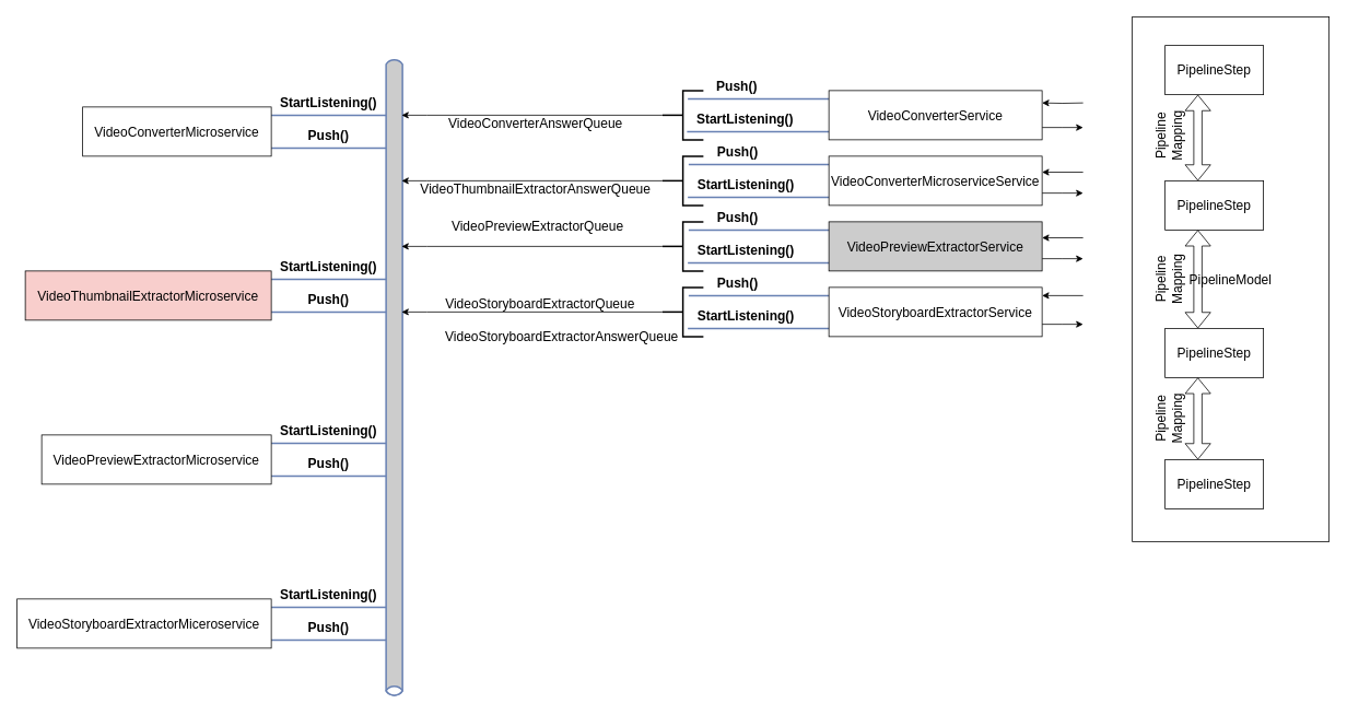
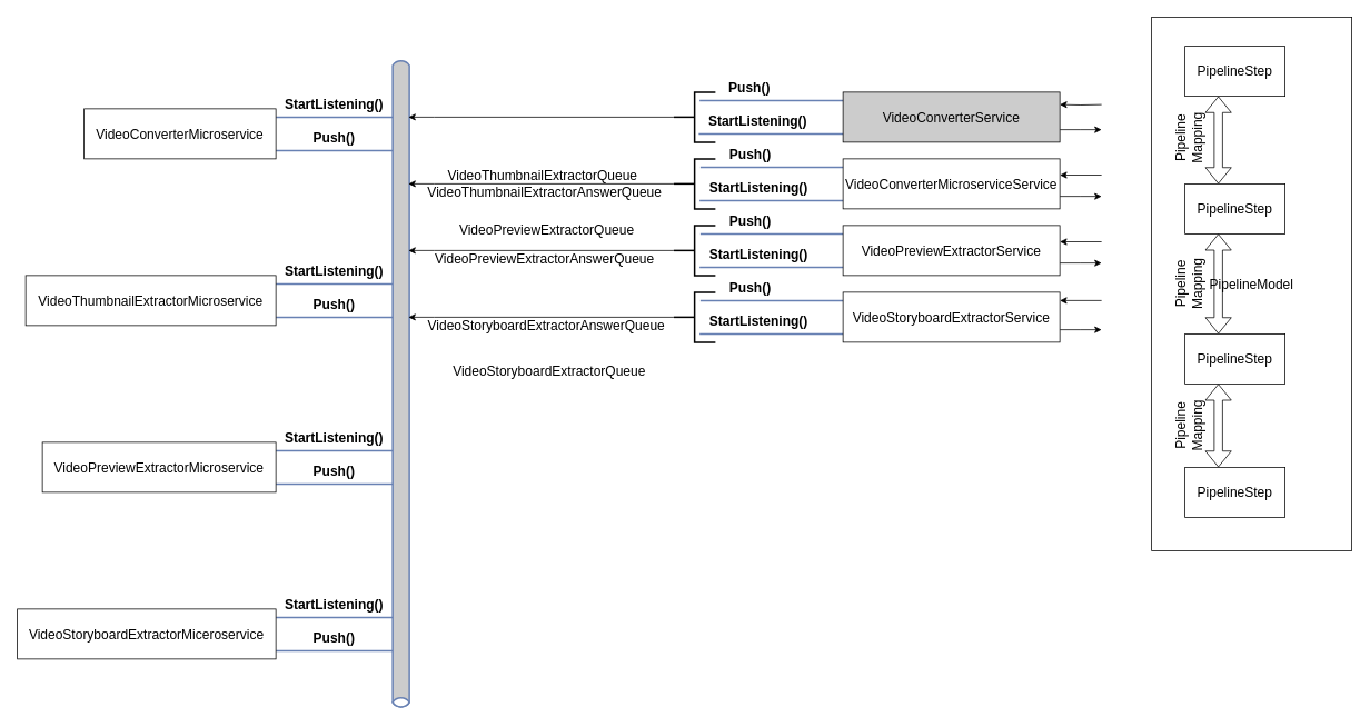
- <mxCell id="56" value="&lt;span&gt;VideoConverterService&lt;br&gt;&lt;/span&gt;" style="rounded=0;whiteSpace=wrap;html=1;fontSize=16;" vertex="1" parent="1"><mxGeometry x="1010" y="110" width="260" height="60" as="geometry" /></mxCell>
+ <mxCell id="56" value="&lt;span&gt;VideoConverterService&lt;br&gt;&lt;/span&gt;" style="rounded=0;whiteSpace=wrap;html=1;fontSize=16;fillColor=#cccccc;" vertex="1" parent="1"><mxGeometry x="1010" y="110" width="260" height="60" as="geometry" /></mxCell>
- <mxCell id="42" value="VideoConverterAnswerQueue" style="text;html=1;strokeColor=none;fillColor=none;align=center;verticalAlign=middle;whiteSpace=wrap;rounded=0;fontSize=16;" vertex="1" parent="1"><mxGeometry x="538" y="140" width="229" height="20" as="geometry" /></mxCell>
+ <mxCell id="49" value="VideoThumbnailExtractorQueue" style="text;html=1;strokeColor=none;fillColor=none;align=center;verticalAlign=middle;whiteSpace=wrap;rounded=0;fontSize=16;" vertex="1" parent="1"><mxGeometry x="519.5" y="200" width="260" height="20" as="geometry" /></mxCell>
- <mxCell id="60" value="VideoPreviewExtractor&lt;span&gt;Service&lt;br&gt;&lt;/span&gt;" style="rounded=0;whiteSpace=wrap;html=1;fontSize=16;fillColor=#cccccc;" vertex="1" parent="1"><mxGeometry x="1010" y="270" width="260" height="60" as="geometry" /></mxCell>
+ <mxCell id="60" value="VideoPreviewExtractor&lt;span&gt;Service&lt;br&gt;&lt;/span&gt;" style="rounded=0;whiteSpace=wrap;html=1;fontSize=16;" vertex="1" parent="1"><mxGeometry x="1010" y="270" width="260" height="60" as="geometry" /></mxCell>
+ <mxCell id="52" value="VideoPreviewExtractorAnswerQueue" style="text;html=1;strokeColor=none;fillColor=none;align=center;verticalAlign=middle;whiteSpace=wrap;rounded=0;fontSize=16;" vertex="1" parent="1"><mxGeometry x="505" y="300" width="295" height="20" as="geometry" /></mxCell>
- <mxCell id="17" value="VideoThumbnailExtractorMicroservice" style="rounded=0;whiteSpace=wrap;html=1;fontSize=16;fillColor=#f8cecc;" vertex="1" parent="1"><mxGeometry x="30" y="330" width="300" height="60" as="geometry" /></mxCell>
+ <mxCell id="17" value="VideoThumbnailExtractorMicroservice" style="rounded=0;whiteSpace=wrap;html=1;fontSize=16;" vertex="1" parent="1"><mxGeometry x="30" y="330" width="300" height="60" as="geometry" /></mxCell>
- <mxCell id="53" value="VideoStoryboardExtractorQueue" style="text;html=1;strokeColor=none;fillColor=none;align=center;verticalAlign=middle;whiteSpace=wrap;rounded=0;fontSize=16;" vertex="1" parent="1"><mxGeometry x="530" y="360" width="255.5" height="20" as="geometry" /></mxCell>
+ <mxCell id="53" value="VideoStoryboardExtractorQueue" style="text;html=1;strokeColor=none;fillColor=none;align=center;verticalAlign=middle;whiteSpace=wrap;rounded=0;fontSize=16;" vertex="1" parent="1"><mxGeometry x="530" y="435" width="255.5" height="20" as="geometry" /></mxCell>
- <mxCell id="54" value="VideoStoryboardExtractorAnswerQueue" style="text;html=1;strokeColor=none;fillColor=none;align=center;verticalAlign=middle;whiteSpace=wrap;rounded=0;fontSize=16;" vertex="1" parent="1"><mxGeometry x="569.75" y="400" width="229" height="20" as="geometry" /></mxCell>
+ <mxCell id="54" value="VideoStoryboardExtractorAnswerQueue" style="text;html=1;strokeColor=none;fillColor=none;align=center;verticalAlign=middle;whiteSpace=wrap;rounded=0;fontSize=16;" vertex="1" parent="1"><mxGeometry x="539.75" y="380" width="229" height="20" as="geometry" /></mxCell>
